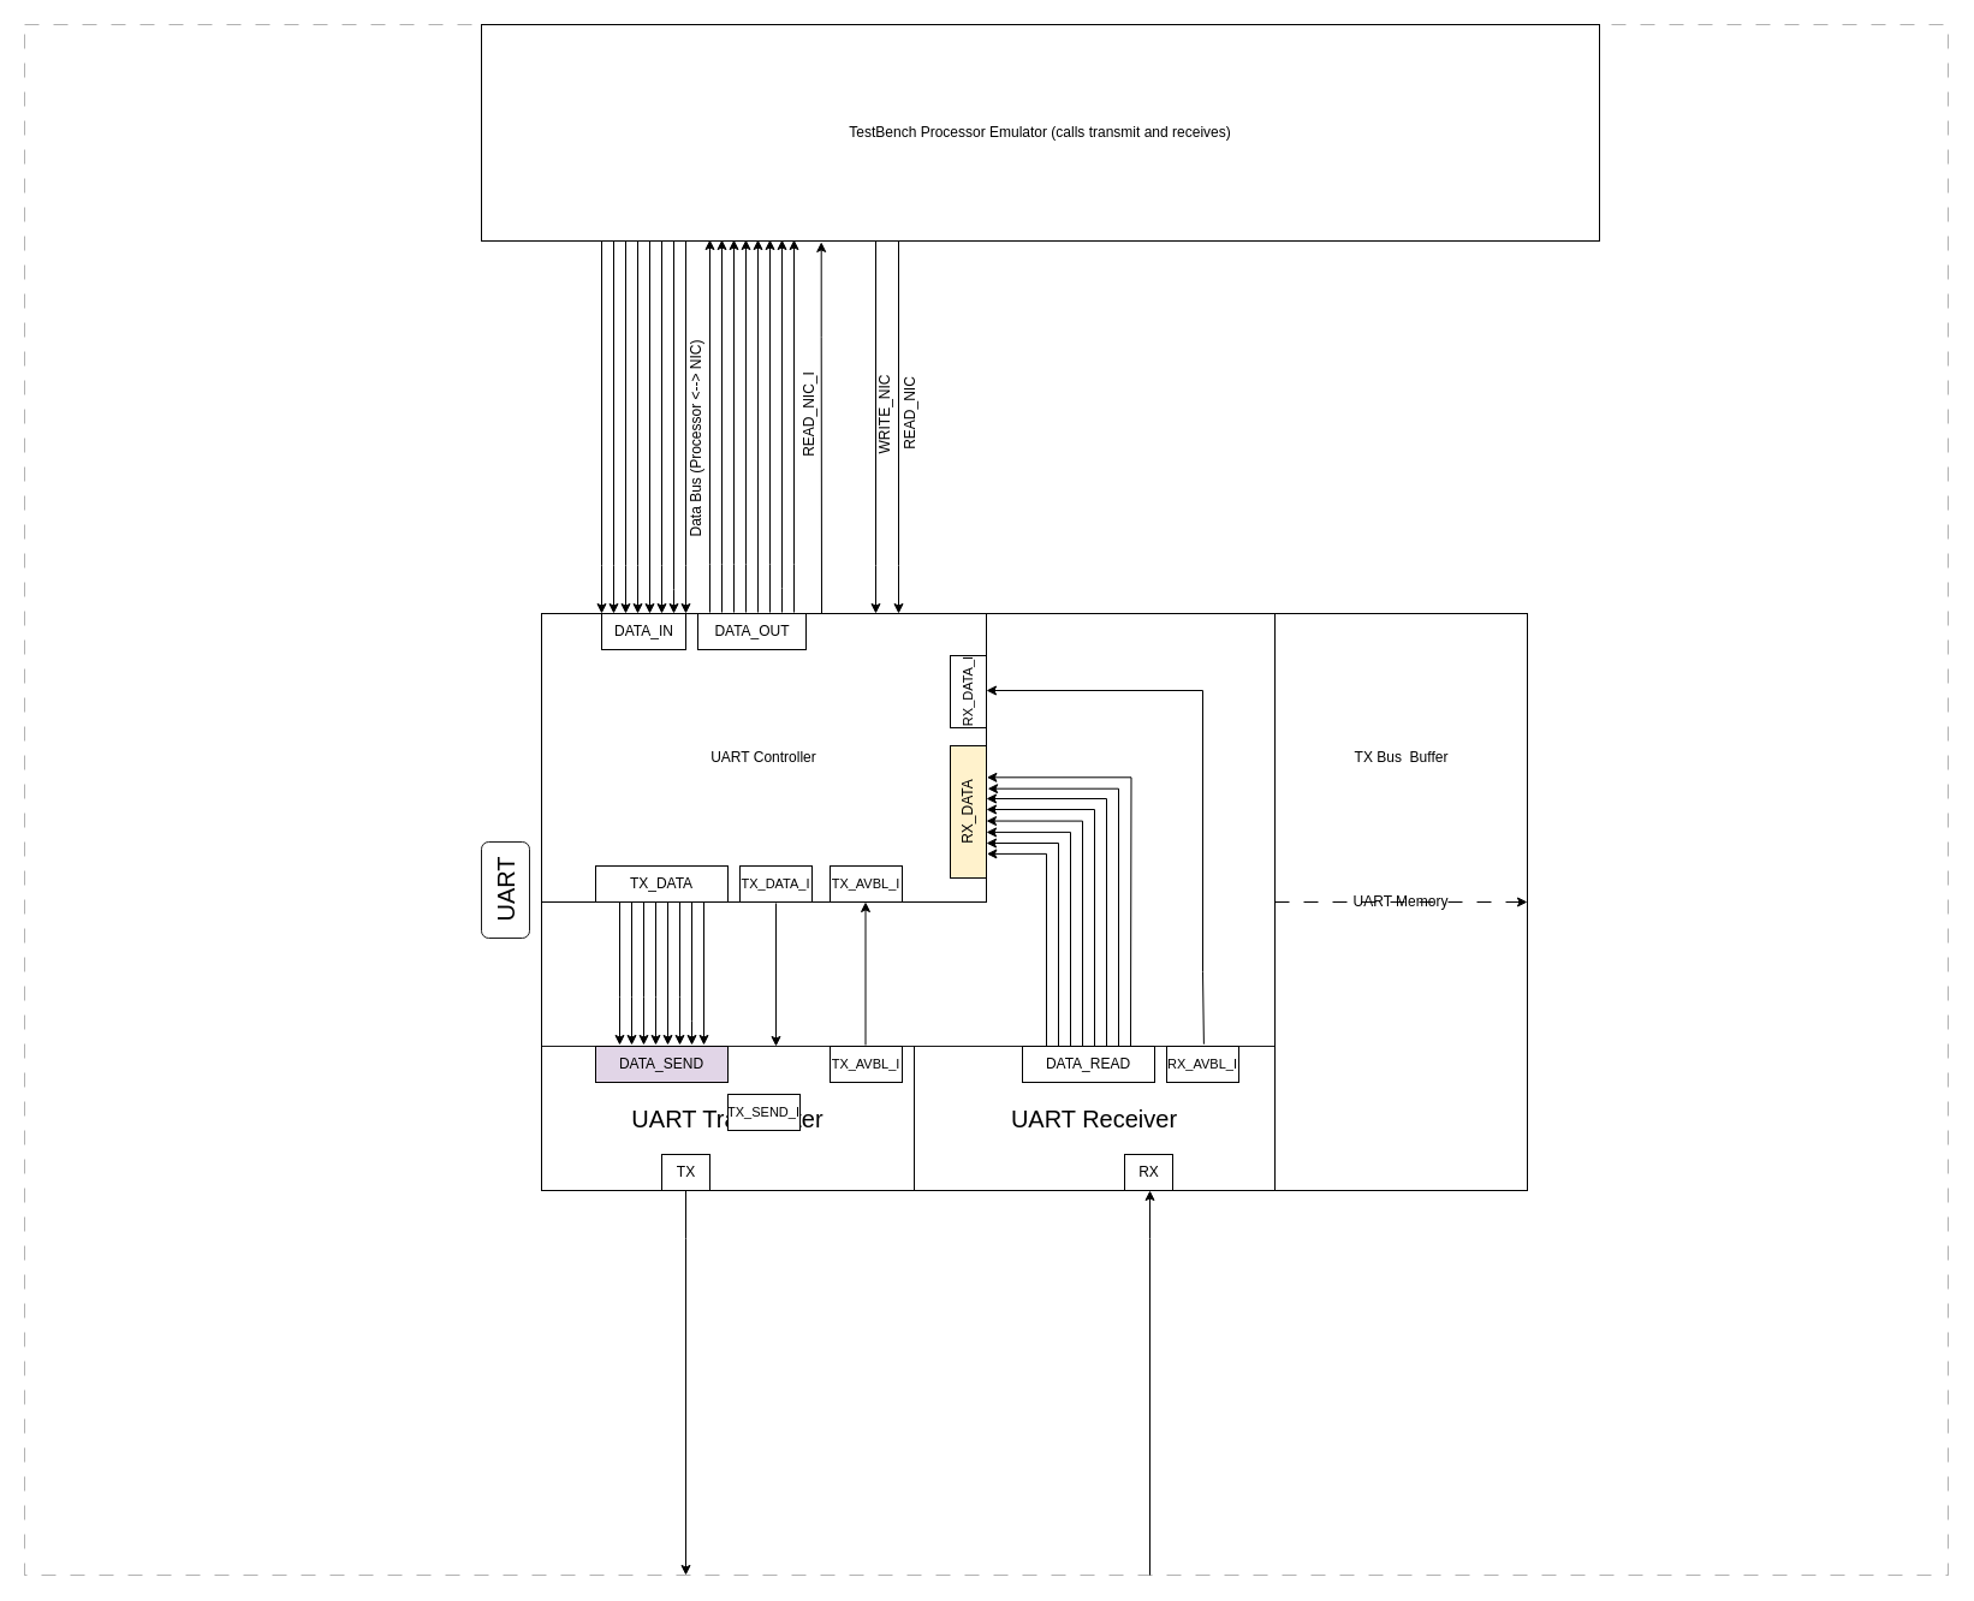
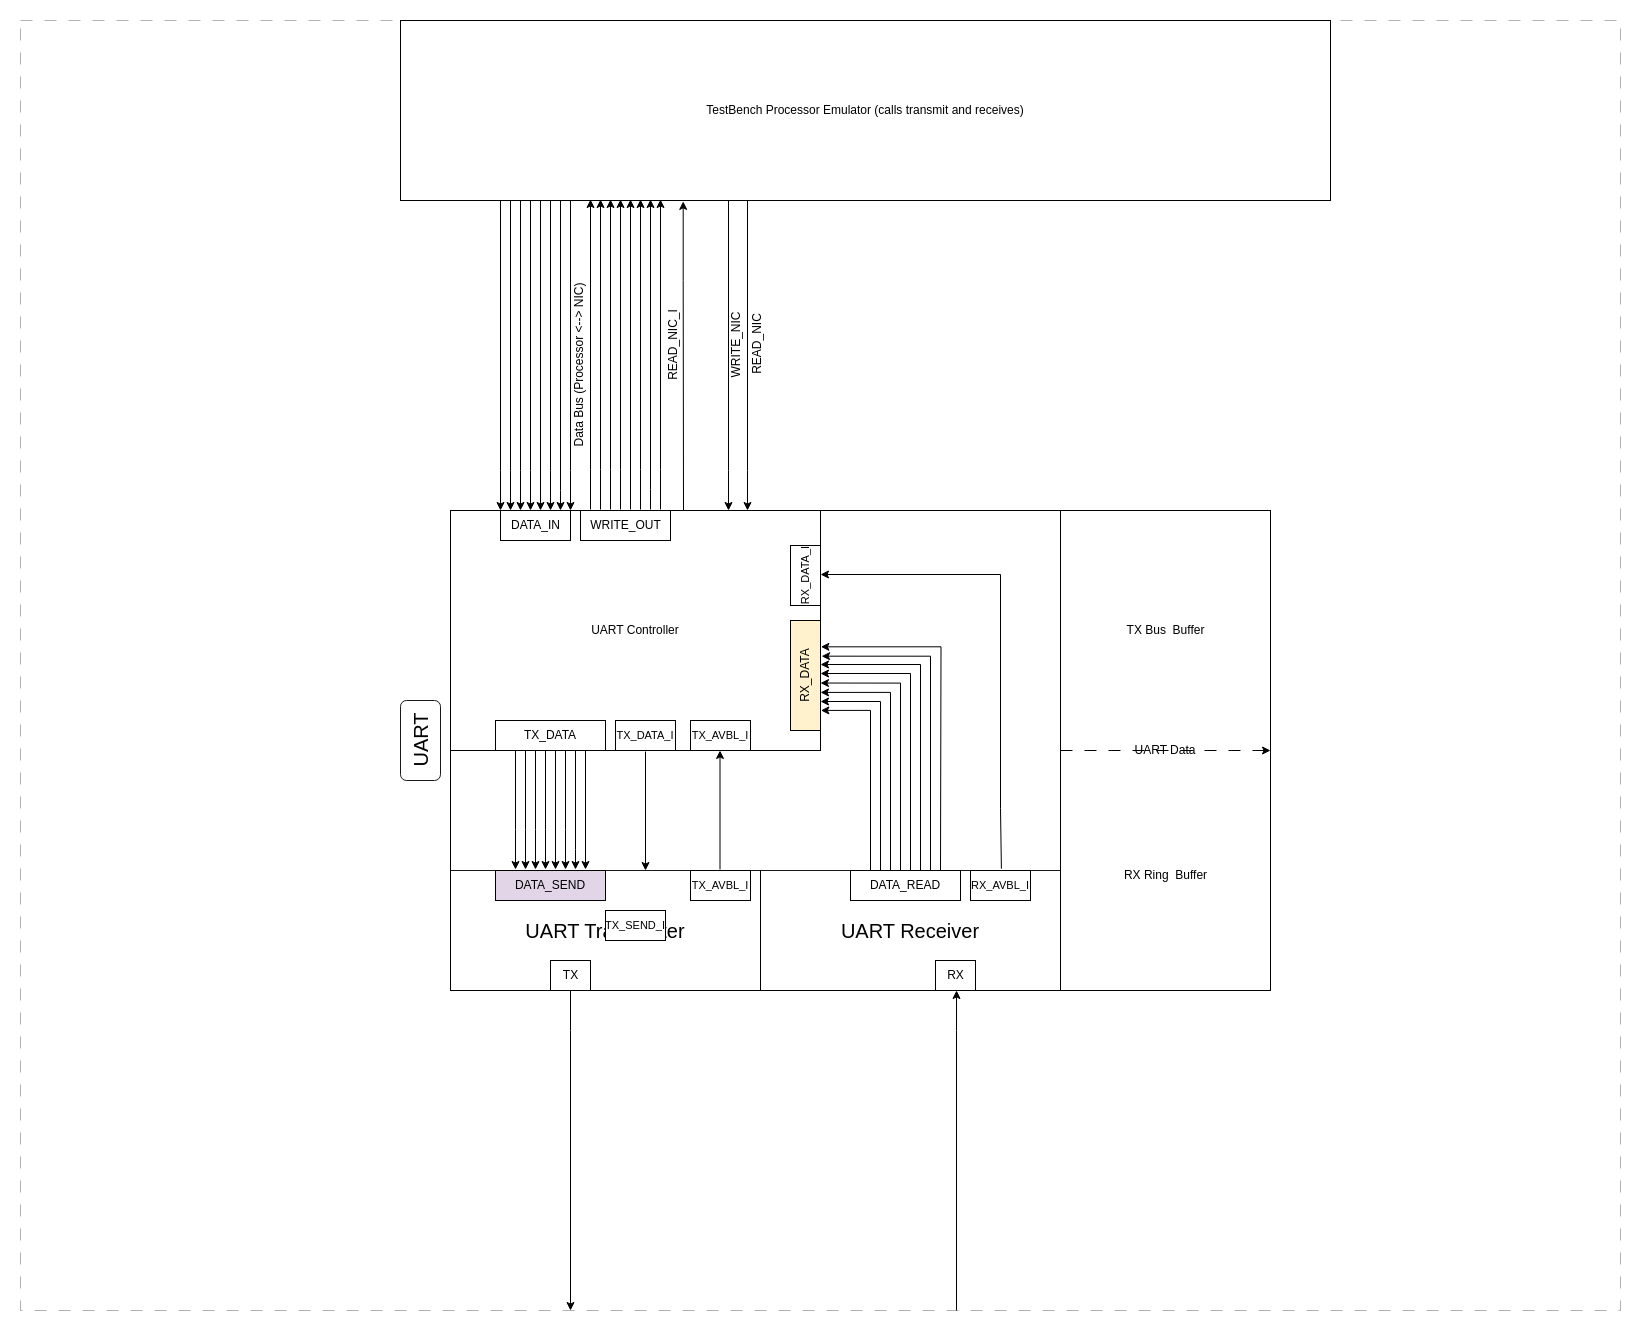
- <mxCell id="8" value="DATA_OUT" style="text;html=1;align=center;verticalAlign=middle;resizable=1;points=[];autosize=1;strokeColor=default;fillColor=none;movable=1;rotatable=1;deletable=1;editable=1;connectable=1;" parent="4" vertex="1"><mxGeometry x="130" width="90" height="30" as="geometry" /></mxCell>
+ <mxCell id="8" value="WRITE_OUT" style="text;html=1;align=center;verticalAlign=middle;resizable=1;points=[];autosize=1;strokeColor=default;fillColor=none;movable=1;rotatable=1;deletable=1;editable=1;connectable=1;" parent="4" vertex="1"><mxGeometry x="130" width="90" height="30" as="geometry" /></mxCell>
- <mxCell id="6" value="UART Memory" style="rounded=0;whiteSpace=wrap;html=1;" parent="4" vertex="1"><mxGeometry x="610" width="210" height="480" as="geometry" /></mxCell>
+ <mxCell id="6" value="UART Data" style="rounded=0;whiteSpace=wrap;html=1;" parent="4" vertex="1"><mxGeometry x="610" width="210" height="480" as="geometry" /></mxCell>
+ <mxCell id="14" value="RX Ring&amp;nbsp; Buffer" style="text;html=1;align=center;verticalAlign=middle;resizable=0;points=[];autosize=1;strokeColor=none;fillColor=none;" parent="4" vertex="1"><mxGeometry x="660" y="350" width="110" height="30" as="geometry" /></mxCell>
